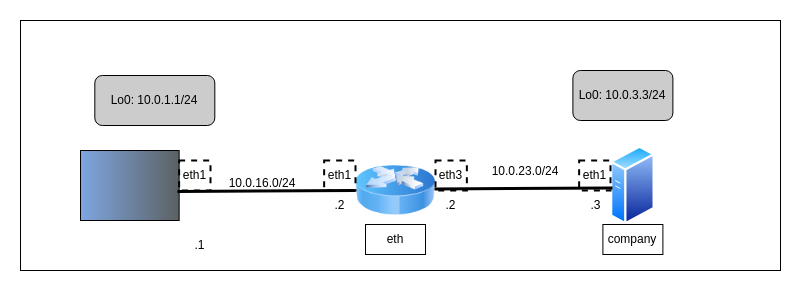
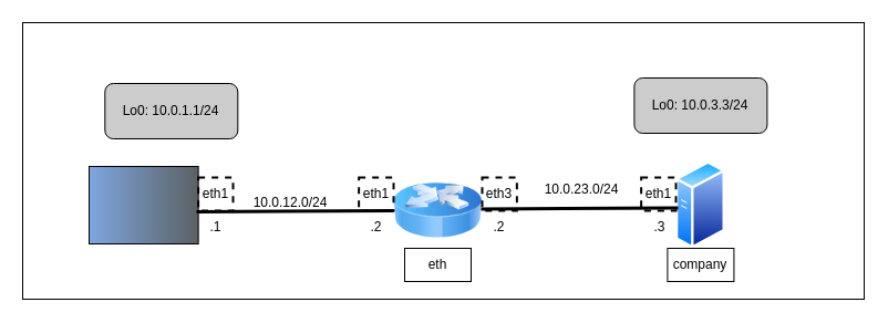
- <mxCell id="9" value="&lt;font style=&quot;color: rgb(0, 0, 0);&quot;&gt;Lo0: 10.0.3.3/24&lt;/font&gt;" style="rounded=1;whiteSpace=wrap;html=1;fillColor=#CCCCCC;" parent="1" vertex="1"><mxGeometry x="572.4" y="70" width="100" height="50" as="geometry" /></mxCell>
+ <mxCell id="9" value="&lt;font style=&quot;color: rgb(0, 0, 0);&quot;&gt;Lo0: 10.0.3.3/24&lt;/font&gt;" style="rounded=1;whiteSpace=wrap;html=1;fillColor=#CCCCCC;" parent="1" vertex="1"><mxGeometry x="572.4" y="70" width="120" height="50" as="geometry" /></mxCell>
- <mxCell id="14" value="&lt;font style=&quot;color: rgb(0, 0, 0);&quot;&gt;10.0.16.0/24&lt;/font&gt;" style="text;html=1;align=center;verticalAlign=middle;whiteSpace=wrap;rounded=0;strokeColor=none;dashed=1;perimeterSpacing=2;strokeWidth=2;" parent="1" vertex="1"><mxGeometry x="217" y="168" width="90" height="30" as="geometry" /></mxCell>
+ <mxCell id="14" value="&lt;font style=&quot;color: rgb(0, 0, 0);&quot;&gt;10.0.12.0/24&lt;/font&gt;" style="text;html=1;align=center;verticalAlign=middle;whiteSpace=wrap;rounded=0;strokeColor=none;dashed=1;perimeterSpacing=2;strokeWidth=2;" parent="1" vertex="1"><mxGeometry x="217" y="168" width="90" height="30" as="geometry" /></mxCell>
- <mxCell id="16" value="&lt;font style=&quot;color: rgb(0, 0, 0);&quot;&gt;.1&lt;/font&gt;" style="text;html=1;align=center;verticalAlign=middle;whiteSpace=wrap;rounded=0;strokeColor=none;dashed=1;perimeterSpacing=2;strokeWidth=2;" parent="1" vertex="1"><mxGeometry x="183.64" y="230" width="31.36" height="30" as="geometry" /></mxCell>
+ <mxCell id="16" value="&lt;font style=&quot;color: rgb(0, 0, 0);&quot;&gt;.1&lt;/font&gt;" style="text;html=1;align=center;verticalAlign=middle;whiteSpace=wrap;rounded=0;strokeColor=none;dashed=1;perimeterSpacing=2;strokeWidth=2;" parent="1" vertex="1"><mxGeometry x="178.64" y="190" width="31.36" height="30" as="geometry" /></mxCell>
